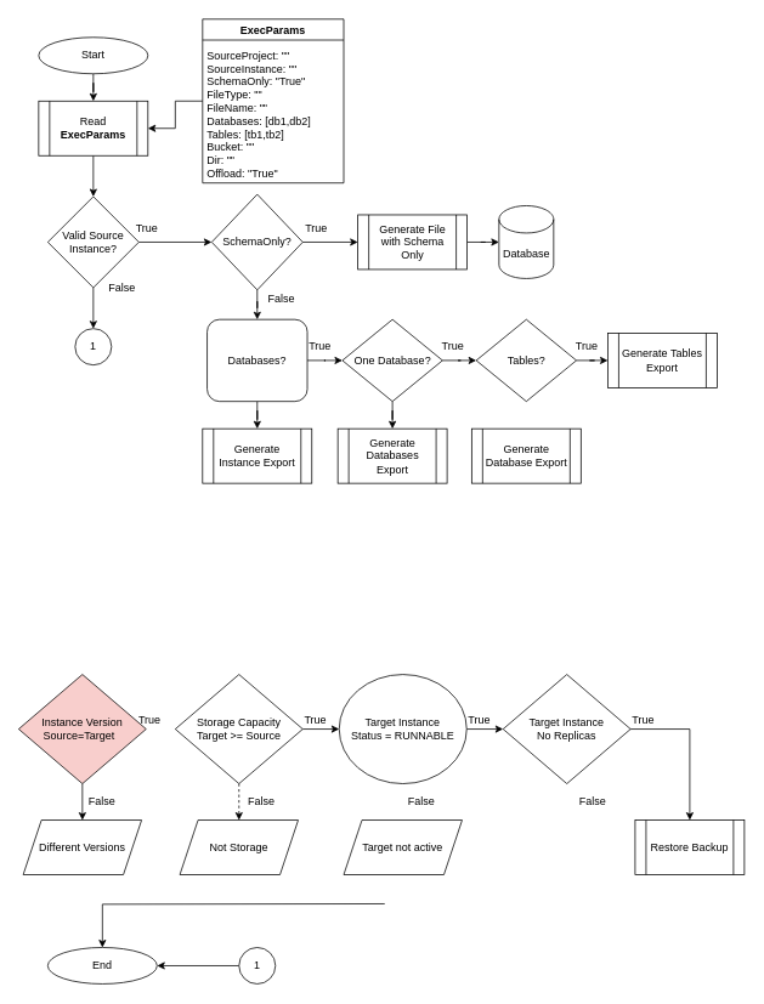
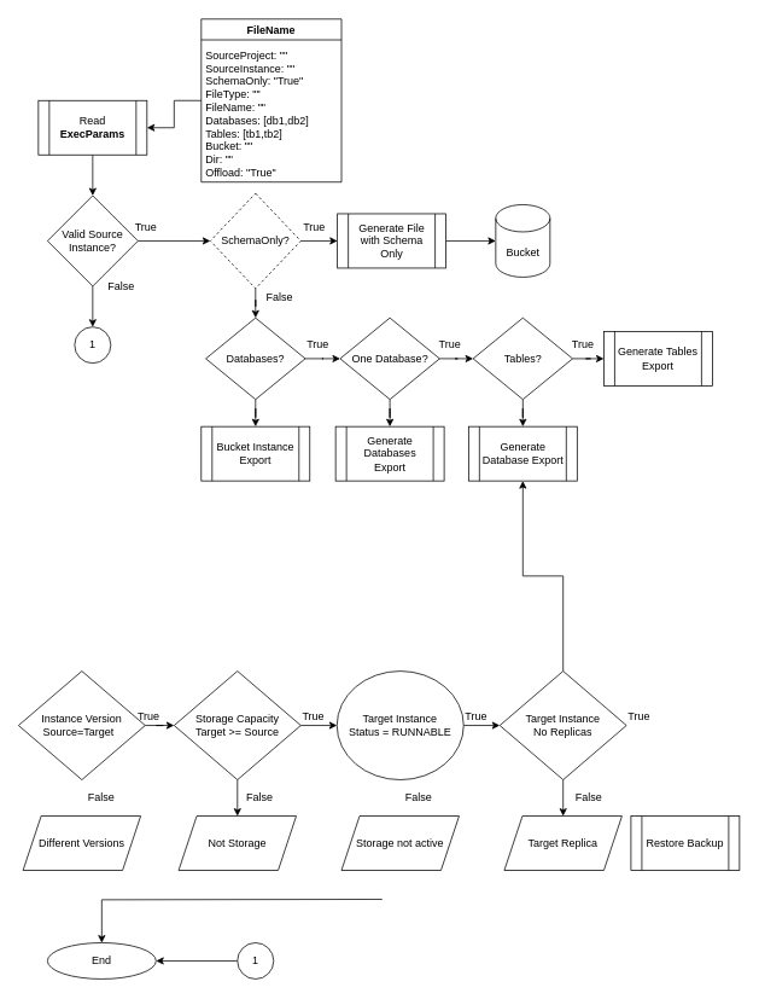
- <mxCell id="6" value="ExecParams" style="swimlane;" vertex="1" parent="1"><mxGeometry x="222" y="20" width="155" height="180" as="geometry" /></mxCell>
+ <mxCell id="6" value="FileName" style="swimlane;" vertex="1" parent="1"><mxGeometry x="222" y="20" width="155" height="180" as="geometry" /></mxCell>
- <mxCell id="4" value="Start" style="ellipse;whiteSpace=wrap;html=1;" vertex="1" parent="1"><mxGeometry x="42" y="40" width="120" height="40" as="geometry" /></mxCell>
- <mxCell id="3" style="edgeStyle=orthogonalEdgeStyle;rounded=0;orthogonalLoop=1;jettySize=auto;html=1;entryX=0.5;entryY=0;entryDx=0;entryDy=0;" edge="1" parent="1" source="4" target="9"><mxGeometry relative="1" as="geometry" /></mxCell>
- <mxCell id="38" value="SchemaOnly?" style="rhombus;whiteSpace=wrap;html=1;" vertex="1" parent="1"><mxGeometry x="232" y="212.5" width="100" height="105" as="geometry" /></mxCell>
+ <mxCell id="38" value="SchemaOnly?" style="rhombus;whiteSpace=wrap;html=1;dashed=1;" vertex="1" parent="1"><mxGeometry x="232" y="212.5" width="100" height="105" as="geometry" /></mxCell>
- <mxCell id="35" value="Generate File with Schema Only" style="shape=process;whiteSpace=wrap;html=1;backgroundOutline=1;" vertex="1" parent="1"><mxGeometry x="392.5" y="235" width="120" height="60" as="geometry" /></mxCell>
+ <mxCell id="35" value="Generate File with Schema Only" style="shape=process;whiteSpace=wrap;html=1;backgroundOutline=1;" vertex="1" parent="1"><mxGeometry x="372.5" y="235" width="120" height="60" as="geometry" /></mxCell>
- <mxCell id="33" value="Database" style="shape=cylinder3;whiteSpace=wrap;html=1;boundedLbl=1;backgroundOutline=1;size=15;" vertex="1" parent="1"><mxGeometry x="547.5" y="225" width="60" height="80" as="geometry" /></mxCell>
+ <mxCell id="33" value="Bucket" style="shape=cylinder3;whiteSpace=wrap;html=1;boundedLbl=1;backgroundOutline=1;size=15;" vertex="1" parent="1"><mxGeometry x="547.5" y="225" width="60" height="80" as="geometry" /></mxCell>
- <mxCell id="45" value="Databases?" style="whiteSpace=wrap;html=1;rounded=1;" vertex="1" parent="1"><mxGeometry x="227" y="350" width="110" height="90" as="geometry" /></mxCell>
+ <mxCell id="45" value="Databases?" style="rhombus;whiteSpace=wrap;html=1;" vertex="1" parent="1"><mxGeometry x="227" y="350" width="110" height="90" as="geometry" /></mxCell>
+ <mxCell id="59" style="edgeStyle=orthogonalEdgeStyle;rounded=0;orthogonalLoop=1;jettySize=auto;html=1;entryX=0.5;entryY=0;entryDx=0;entryDy=0;" edge="1" parent="1" source="60" target="64"><mxGeometry relative="1" as="geometry" /></mxCell>
- <mxCell id="66" value="Generate Instance Export" style="shape=process;whiteSpace=wrap;html=1;backgroundOutline=1;" vertex="1" parent="1"><mxGeometry x="222" y="470" width="120" height="60" as="geometry" /></mxCell>
+ <mxCell id="66" value="Bucket Instance Export" style="shape=process;whiteSpace=wrap;html=1;backgroundOutline=1;" vertex="1" parent="1"><mxGeometry x="222" y="470" width="120" height="60" as="geometry" /></mxCell>
- <mxCell id="12" value="Instance Version&lt;br&gt;&lt;span style=&quot;&quot;&gt;Source=Target&amp;nbsp;&amp;nbsp;&lt;/span&gt;" style="rhombus;whiteSpace=wrap;html=1;fillColor=#f8cecc;" vertex="1" parent="1"><mxGeometry x="20" y="740" width="140" height="120" as="geometry" /></mxCell>
+ <mxCell id="12" value="Instance Version&lt;br&gt;&lt;span style=&quot;&quot;&gt;Source=Target&amp;nbsp;&amp;nbsp;&lt;/span&gt;" style="rhombus;whiteSpace=wrap;html=1;" vertex="1" parent="1"><mxGeometry x="20" y="740" width="140" height="120" as="geometry" /></mxCell>
+ <mxCell id="10" style="edgeStyle=orthogonalEdgeStyle;rounded=0;orthogonalLoop=1;jettySize=auto;html=1;entryX=0;entryY=0.5;entryDx=0;entryDy=0;" edge="1" parent="1" source="12" target="15"><mxGeometry relative="1" as="geometry" /></mxCell>
- <mxCell id="19" style="edgeStyle=orthogonalEdgeStyle;rounded=0;orthogonalLoop=1;jettySize=auto;html=1;" edge="1" parent="1" source="20" target="52"><mxGeometry relative="1" as="geometry" /></mxCell>
+ <mxCell id="19" style="edgeStyle=orthogonalEdgeStyle;rounded=0;orthogonalLoop=1;jettySize=auto;html=1;" edge="1" parent="1" source="20" target="64"><mxGeometry relative="1" as="geometry" /></mxCell>
- <mxCell id="14" style="edgeStyle=orthogonalEdgeStyle;rounded=0;orthogonalLoop=1;jettySize=auto;html=1;entryX=0.5;entryY=0;entryDx=0;entryDy=0;dashed=1;" edge="1" parent="1" source="15" target="28"><mxGeometry relative="1" as="geometry" /></mxCell>
+ <mxCell id="14" style="edgeStyle=orthogonalEdgeStyle;rounded=0;orthogonalLoop=1;jettySize=auto;html=1;entryX=0.5;entryY=0;entryDx=0;entryDy=0;" edge="1" parent="1" source="15" target="28"><mxGeometry relative="1" as="geometry" /></mxCell>
+ <mxCell id="18" style="edgeStyle=orthogonalEdgeStyle;rounded=0;orthogonalLoop=1;jettySize=auto;html=1;entryX=0.5;entryY=0;entryDx=0;entryDy=0;" edge="1" parent="1" source="20" target="46"><mxGeometry relative="1" as="geometry" /></mxCell>
- <mxCell id="11" style="edgeStyle=orthogonalEdgeStyle;rounded=0;orthogonalLoop=1;jettySize=auto;html=1;entryX=0.5;entryY=0;entryDx=0;entryDy=0;" edge="1" parent="1" source="12" target="27"><mxGeometry relative="1" as="geometry" /></mxCell>
- <mxCell id="29" value="Target not active" style="shape=parallelogram;perimeter=parallelogramPerimeter;whiteSpace=wrap;html=1;fixedSize=1;" vertex="1" parent="1"><mxGeometry x="377" y="900" width="130" height="60" as="geometry" /></mxCell>
+ <mxCell id="29" value="Storage not active" style="shape=parallelogram;perimeter=parallelogramPerimeter;whiteSpace=wrap;html=1;fixedSize=1;" vertex="1" parent="1"><mxGeometry x="377" y="900" width="130" height="60" as="geometry" /></mxCell>
+ <mxCell id="46" value="Target Replica" style="shape=parallelogram;perimeter=parallelogramPerimeter;whiteSpace=wrap;html=1;fixedSize=1;" vertex="1" parent="1"><mxGeometry x="557" y="900" width="130" height="60" as="geometry" /></mxCell>
